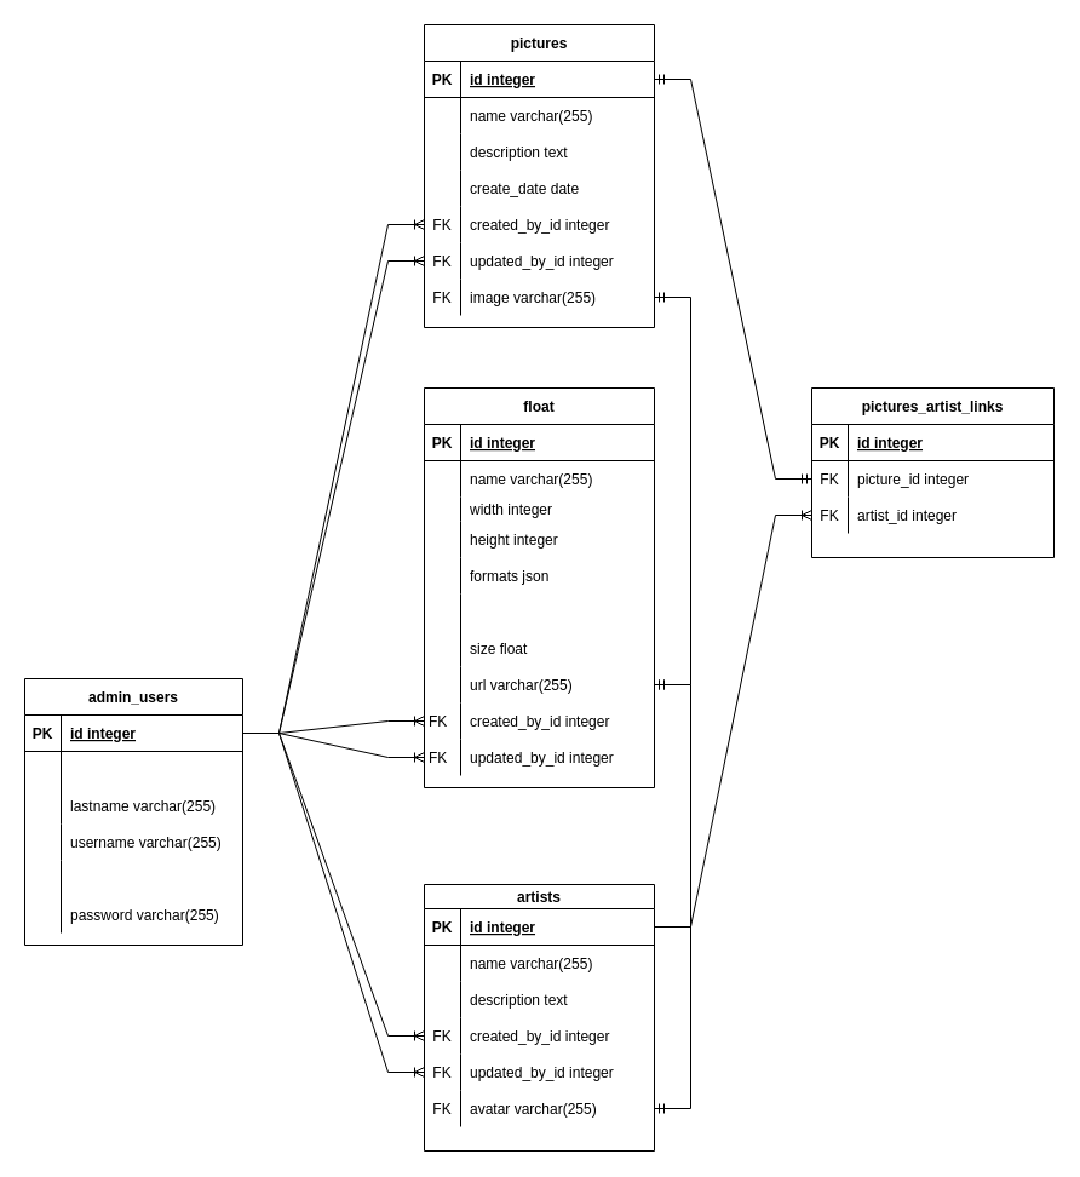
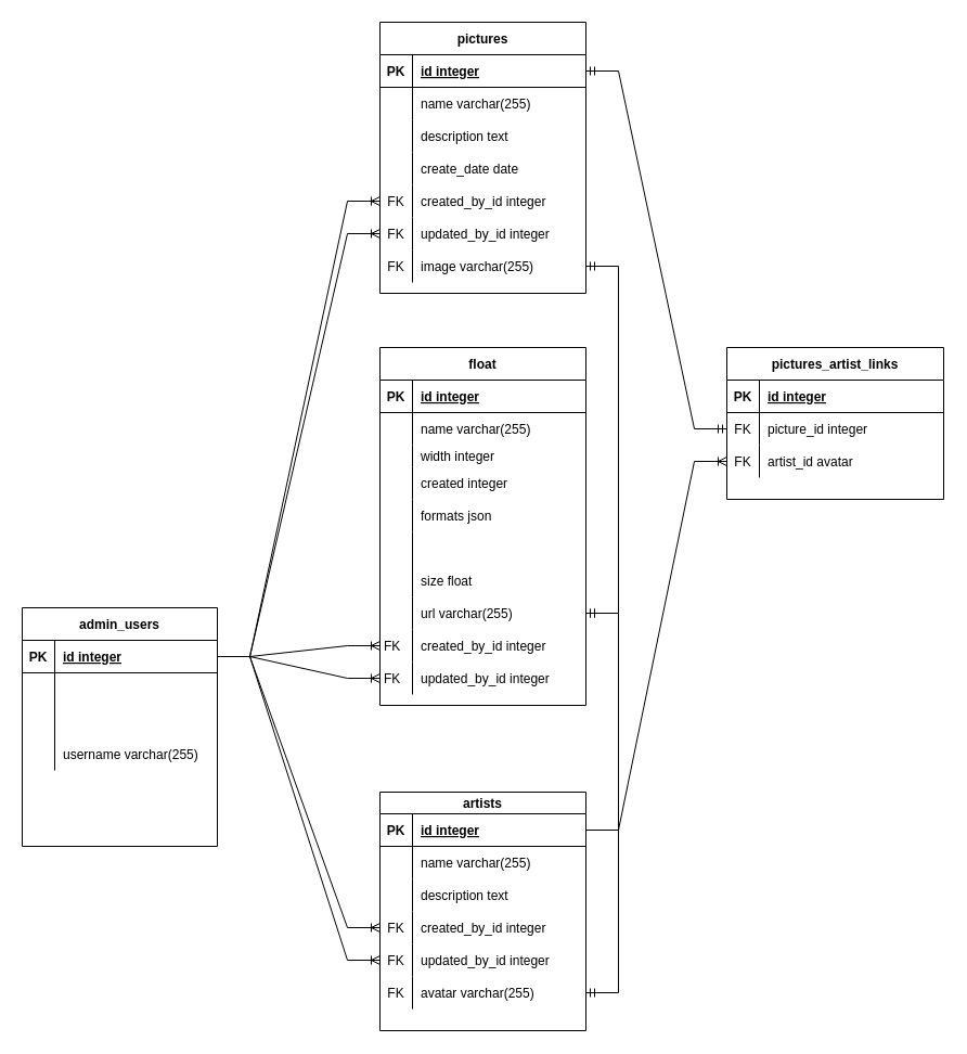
- <mxCell id="69" value="artist_id integer" style="shape=partialRectangle;overflow=hidden;connectable=0;fillColor=none;top=0;left=0;bottom=0;right=0;align=left;spacingLeft=6;" parent="67" vertex="1"><mxGeometry x="30" width="170" height="30" as="geometry"><mxRectangle width="170" height="30" as="alternateBounds" /></mxGeometry></mxCell>
+ <mxCell id="69" value="artist_id avatar" style="shape=partialRectangle;overflow=hidden;connectable=0;fillColor=none;top=0;left=0;bottom=0;right=0;align=left;spacingLeft=6;" parent="67" vertex="1"><mxGeometry x="30" width="170" height="30" as="geometry"><mxRectangle width="170" height="30" as="alternateBounds" /></mxGeometry></mxCell>
- <mxCell id="83" value="height integer" style="shape=partialRectangle;overflow=hidden;connectable=0;fillColor=none;top=0;left=0;bottom=0;right=0;align=left;spacingLeft=6;" parent="81" vertex="1"><mxGeometry x="30" width="160" height="30" as="geometry"><mxRectangle width="160" height="30" as="alternateBounds" /></mxGeometry></mxCell>
+ <mxCell id="83" value="created integer" style="shape=partialRectangle;overflow=hidden;connectable=0;fillColor=none;top=0;left=0;bottom=0;right=0;align=left;spacingLeft=6;" parent="81" vertex="1"><mxGeometry x="30" width="160" height="30" as="geometry"><mxRectangle width="160" height="30" as="alternateBounds" /></mxGeometry></mxCell>
- <mxCell id="29" value="lastname varchar(255)" style="shape=partialRectangle;overflow=hidden;connectable=0;fillColor=none;top=0;left=0;bottom=0;right=0;align=left;spacingLeft=6;" parent="27" vertex="1"><mxGeometry x="30" width="150" height="30" as="geometry"><mxRectangle width="150" height="30" as="alternateBounds" /></mxGeometry></mxCell>
- <mxCell id="37" value="password varchar(255)" style="shape=partialRectangle;overflow=hidden;connectable=0;fillColor=none;top=0;left=0;bottom=0;right=0;align=left;spacingLeft=6;" parent="35" vertex="1"><mxGeometry x="30" width="150" height="30" as="geometry"><mxRectangle width="150" height="30" as="alternateBounds" /></mxGeometry></mxCell>
